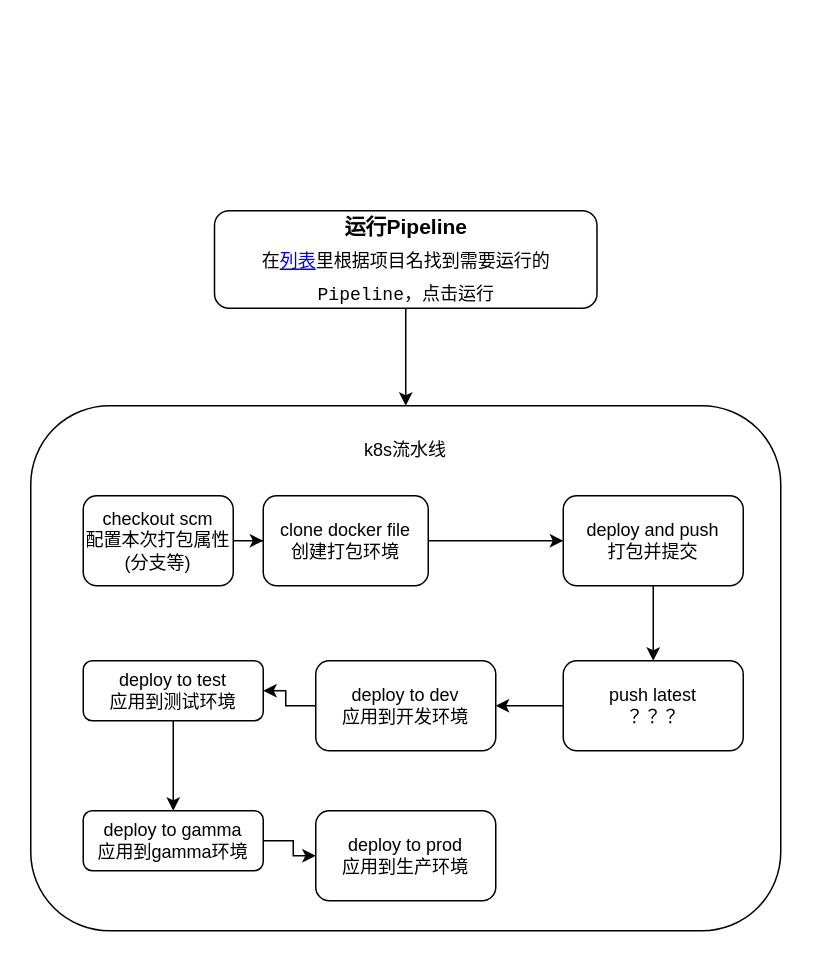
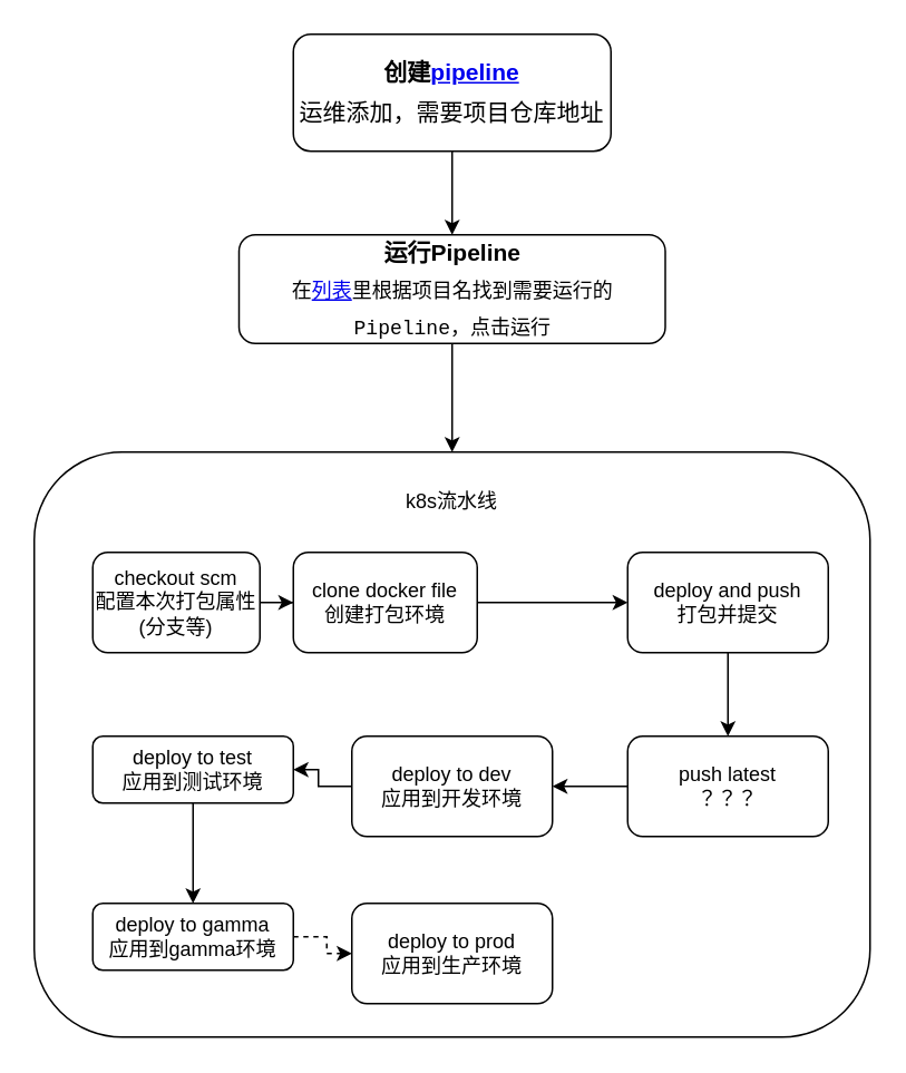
+ <mxCell id="3" value="&lt;div style=&quot;line-height: 1.75 ; font-size: 14px&quot;&gt;&lt;b&gt;创建&lt;a href=&quot;http://k8s.kaishustory.com/devops/project-g5M2zW7pr1nw&quot;&gt;pipeline&lt;/a&gt;&lt;/b&gt;&lt;/div&gt;&lt;div style=&quot;text-align: left ; line-height: 1.75 ; font-size: 14px&quot;&gt;&lt;font face=&quot;Courier New&quot;&gt;运维添加，需要项目仓库地址&lt;/font&gt;&lt;/div&gt;" style="rounded=1;whiteSpace=wrap;html=1;" parent="1" vertex="1"><mxGeometry x="175" y="20" width="190" height="70" as="geometry" /></mxCell>
+ <mxCell id="2" style="edgeStyle=orthogonalEdgeStyle;rounded=0;orthogonalLoop=1;jettySize=auto;html=1;entryX=0.5;entryY=0;entryDx=0;entryDy=0;" parent="1" source="3" target="5" edge="1"><mxGeometry relative="1" as="geometry" /></mxCell>
- <mxCell id="20" value="" style="edgeStyle=orthogonalEdgeStyle;rounded=0;orthogonalLoop=1;jettySize=auto;html=1;" parent="1" source="21" target="22" edge="1"><mxGeometry relative="1" as="geometry" /></mxCell>
+ <mxCell id="20" value="" style="edgeStyle=orthogonalEdgeStyle;rounded=0;orthogonalLoop=1;jettySize=auto;html=1;dashed=1;" parent="1" source="21" target="22" edge="1"><mxGeometry relative="1" as="geometry" /></mxCell>
